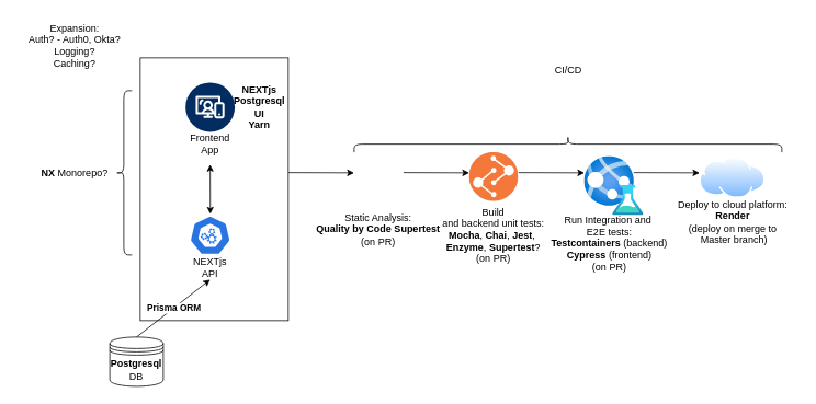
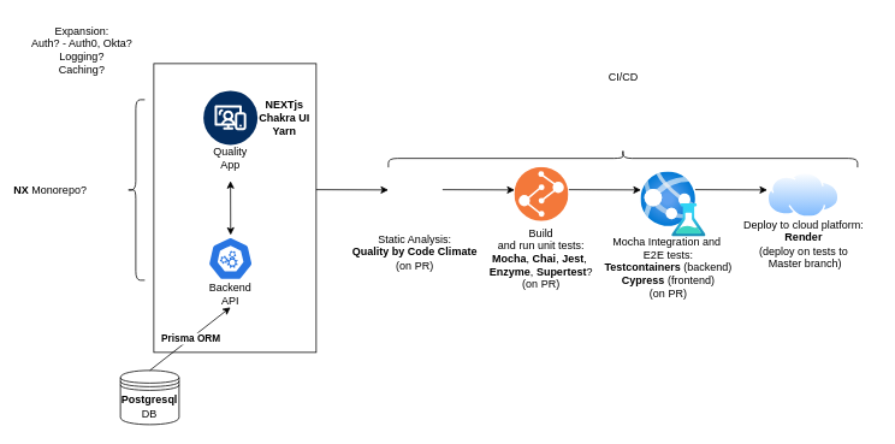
- <mxCell id="10" value="&lt;div&gt;&lt;b&gt;NEXTjs&lt;/b&gt;&lt;/div&gt;&lt;div&gt;&lt;b&gt;Postgresql UI&lt;br&gt;&lt;/b&gt;&lt;/div&gt;&lt;div&gt;&lt;b&gt;Yarn&lt;br&gt;&lt;/b&gt;&lt;/div&gt;" style="text;html=1;align=center;verticalAlign=middle;whiteSpace=wrap;rounded=0;" vertex="1" parent="1"><mxGeometry x="280" y="111" width="70" height="38" as="geometry" /></mxCell>
+ <mxCell id="10" value="&lt;div&gt;&lt;b&gt;NEXTjs&lt;/b&gt;&lt;/div&gt;&lt;div&gt;&lt;b&gt;Chakra UI&lt;br&gt;&lt;/b&gt;&lt;/div&gt;&lt;div&gt;&lt;b&gt;Yarn&lt;br&gt;&lt;/b&gt;&lt;/div&gt;" style="text;html=1;align=center;verticalAlign=middle;whiteSpace=wrap;rounded=0;" vertex="1" parent="1"><mxGeometry x="280" y="111" width="70" height="38" as="geometry" /></mxCell>
- <mxCell id="9" value="Frontend App" style="text;html=1;align=center;verticalAlign=middle;whiteSpace=wrap;rounded=0;" vertex="1" parent="1"><mxGeometry x="225" y="160" width="60" height="30" as="geometry" /></mxCell>
+ <mxCell id="9" value="Quality App" style="text;html=1;align=center;verticalAlign=middle;whiteSpace=wrap;rounded=0;" vertex="1" parent="1"><mxGeometry x="225" y="160" width="60" height="30" as="geometry" /></mxCell>
- <mxCell id="12" value="&lt;b&gt;NX&lt;/b&gt; Monorepo?" style="text;html=1;align=center;verticalAlign=middle;resizable=0;points=[];autosize=1;strokeColor=none;fillColor=none;" vertex="1" parent="1"><mxGeometry x="40" y="195" width="100" height="30" as="geometry" /></mxCell>
+ <mxCell id="12" value="&lt;b&gt;NX&lt;/b&gt; Monorepo?" style="text;html=1;align=center;verticalAlign=middle;resizable=0;points=[];autosize=1;strokeColor=none;fillColor=none;" vertex="1" parent="1"><mxGeometry x="5" y="195" width="100" height="30" as="geometry" /></mxCell>
- <mxCell id="26" value="&lt;div&gt;Deploy to cloud platform:&lt;/div&gt;&lt;div&gt;&lt;b&gt;Render&lt;/b&gt;&lt;/div&gt;&lt;div&gt;(deploy on merge to&lt;/div&gt;&lt;div&gt;&amp;nbsp;Master branch)&lt;br&gt;&lt;/div&gt;" style="text;html=1;align=center;verticalAlign=middle;resizable=0;points=[];autosize=1;strokeColor=none;fillColor=none;" vertex="1" parent="1"><mxGeometry x="810" y="235" width="160" height="70" as="geometry" /></mxCell>
+ <mxCell id="26" value="&lt;div&gt;Deploy to cloud platform:&lt;/div&gt;&lt;div&gt;&lt;b&gt;Render&lt;/b&gt;&lt;/div&gt;&lt;div&gt;(deploy on tests to&lt;/div&gt;&lt;div&gt;&amp;nbsp;Master branch)&lt;br&gt;&lt;/div&gt;" style="text;html=1;align=center;verticalAlign=middle;resizable=0;points=[];autosize=1;strokeColor=none;fillColor=none;" vertex="1" parent="1"><mxGeometry x="810" y="235" width="160" height="70" as="geometry" /></mxCell>
- <mxCell id="17" value="&lt;div&gt;Static Analysis:&lt;/div&gt;&lt;div&gt;&lt;b&gt;Quality by Code Supertest&lt;/b&gt;&lt;/div&gt;&lt;div&gt;(on PR)&lt;br&gt;&lt;/div&gt;&lt;div&gt;&lt;br&gt;&lt;/div&gt;" style="text;html=1;align=center;verticalAlign=middle;resizable=0;points=[];autosize=1;strokeColor=none;fillColor=none;" vertex="1" parent="1"><mxGeometry x="379" y="251" width="160" height="70" as="geometry" /></mxCell>
+ <mxCell id="17" value="&lt;div&gt;Static Analysis:&lt;/div&gt;&lt;div&gt;&lt;b&gt;Quality by Code Climate&lt;/b&gt;&lt;/div&gt;&lt;div&gt;(on PR)&lt;br&gt;&lt;/div&gt;&lt;div&gt;&lt;br&gt;&lt;/div&gt;" style="text;html=1;align=center;verticalAlign=middle;resizable=0;points=[];autosize=1;strokeColor=none;fillColor=none;" vertex="1" parent="1"><mxGeometry x="379" y="251" width="160" height="70" as="geometry" /></mxCell>
- <mxCell id="20" value="&lt;div&gt;Build&lt;/div&gt;&lt;div&gt;and backend unit tests:&lt;/div&gt;&lt;div&gt;&lt;b&gt;Mocha&lt;/b&gt;, &lt;b&gt;Chai&lt;/b&gt;, &lt;b&gt;Jest&lt;/b&gt;,&amp;nbsp;&lt;/div&gt;&lt;div&gt;&lt;b&gt;Enzyme&lt;/b&gt;, &lt;b&gt;Supertest&lt;/b&gt;?&lt;/div&gt;&lt;div&gt;(on PR)&lt;br&gt;&lt;/div&gt;" style="text;html=1;align=center;verticalAlign=middle;resizable=0;points=[];autosize=1;strokeColor=none;fillColor=none;" vertex="1" parent="1"><mxGeometry x="529" y="241" width="140" height="90" as="geometry" /></mxCell>
+ <mxCell id="20" value="&lt;div&gt;Build&lt;/div&gt;&lt;div&gt;and run unit tests:&lt;/div&gt;&lt;div&gt;&lt;b&gt;Mocha&lt;/b&gt;, &lt;b&gt;Chai&lt;/b&gt;, &lt;b&gt;Jest&lt;/b&gt;,&amp;nbsp;&lt;/div&gt;&lt;div&gt;&lt;b&gt;Enzyme&lt;/b&gt;, &lt;b&gt;Supertest&lt;/b&gt;?&lt;/div&gt;&lt;div&gt;(on PR)&lt;br&gt;&lt;/div&gt;" style="text;html=1;align=center;verticalAlign=middle;resizable=0;points=[];autosize=1;strokeColor=none;fillColor=none;" vertex="1" parent="1"><mxGeometry x="529" y="241" width="140" height="90" as="geometry" /></mxCell>
- <mxCell id="23" value="&lt;div&gt;Run Integration and&amp;nbsp;&lt;/div&gt;&lt;div&gt;E2E tests:&lt;/div&gt;&lt;div&gt;&lt;b&gt;Testcontainers&lt;/b&gt; (backend)&lt;/div&gt;&lt;div&gt;&lt;b&gt;Cypress&lt;/b&gt; (frontend)&lt;/div&gt;&lt;div&gt;(on PR)&lt;br&gt;&lt;/div&gt;" style="text;html=1;align=center;verticalAlign=middle;resizable=0;points=[];autosize=1;strokeColor=none;fillColor=none;" vertex="1" parent="1"><mxGeometry x="660" y="251" width="160" height="90" as="geometry" /></mxCell>
+ <mxCell id="23" value="&lt;div&gt;Mocha Integration and&amp;nbsp;&lt;/div&gt;&lt;div&gt;E2E tests:&lt;/div&gt;&lt;div&gt;&lt;b&gt;Testcontainers&lt;/b&gt; (backend)&lt;/div&gt;&lt;div&gt;&lt;b&gt;Cypress&lt;/b&gt; (frontend)&lt;/div&gt;&lt;div&gt;(on PR)&lt;br&gt;&lt;/div&gt;" style="text;html=1;align=center;verticalAlign=middle;resizable=0;points=[];autosize=1;strokeColor=none;fillColor=none;" vertex="1" parent="1"><mxGeometry x="660" y="251" width="160" height="90" as="geometry" /></mxCell>
- <mxCell id="7" value="NEXTjs API" style="text;html=1;align=center;verticalAlign=middle;whiteSpace=wrap;rounded=0;" vertex="1" parent="1"><mxGeometry x="225" y="310" width="60" height="30" as="geometry" /></mxCell>
+ <mxCell id="7" value="Backend API" style="text;html=1;align=center;verticalAlign=middle;whiteSpace=wrap;rounded=0;" vertex="1" parent="1"><mxGeometry x="225" y="310" width="60" height="30" as="geometry" /></mxCell>
